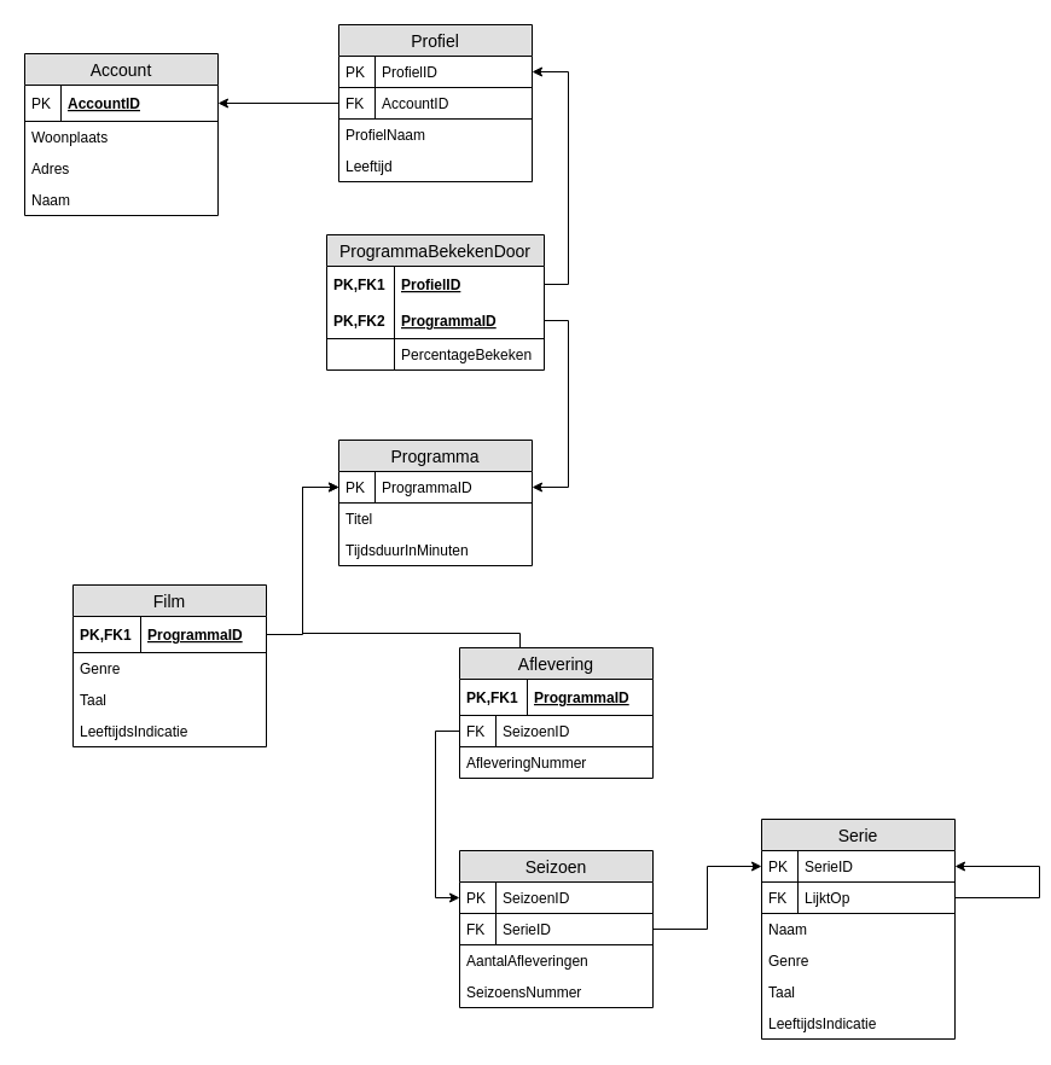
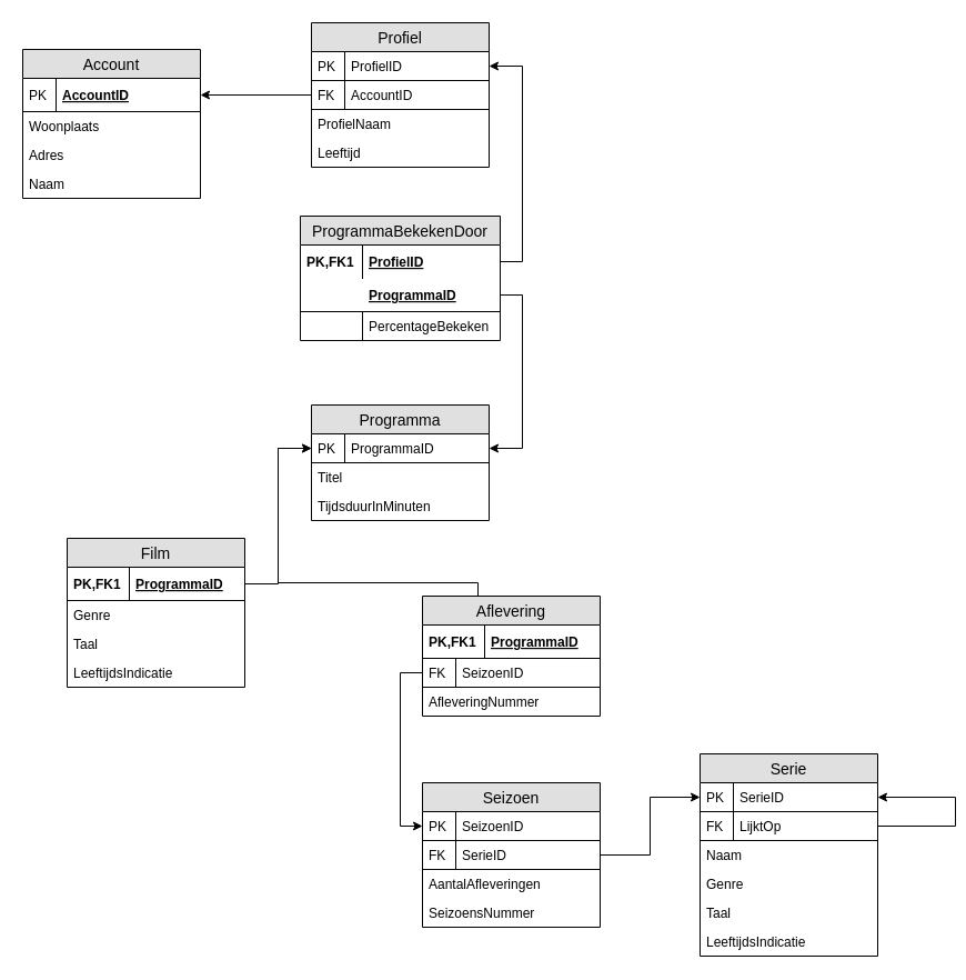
- <mxCell id="25" value="PK,FK2" style="shape=partialRectangle;fontStyle=1;top=0;left=0;bottom=0;fillColor=none;align=left;verticalAlign=middle;spacingLeft=4;spacingRight=4;overflow=hidden;rotatable=0;points=[];portConstraint=eastwest;part=1;fontSize=12;" vertex="1" connectable="0" parent="24"><mxGeometry width="56" height="30" as="geometry" /></mxCell>
